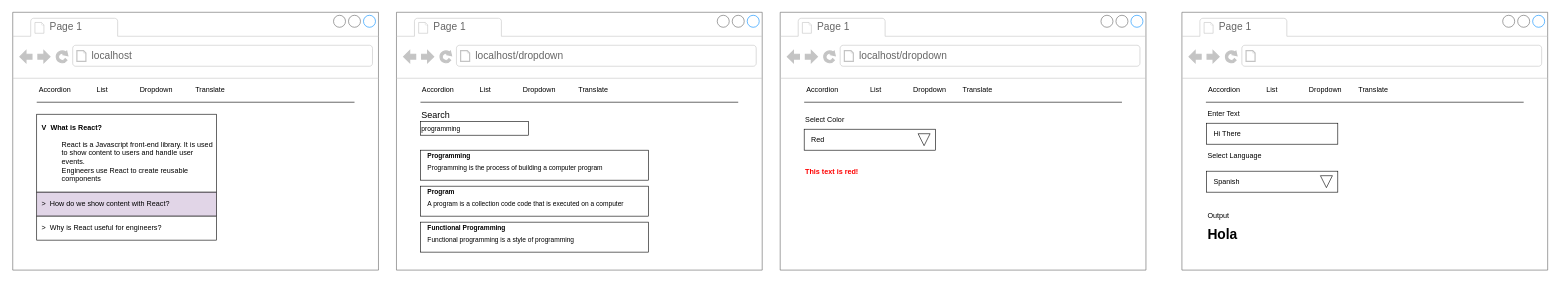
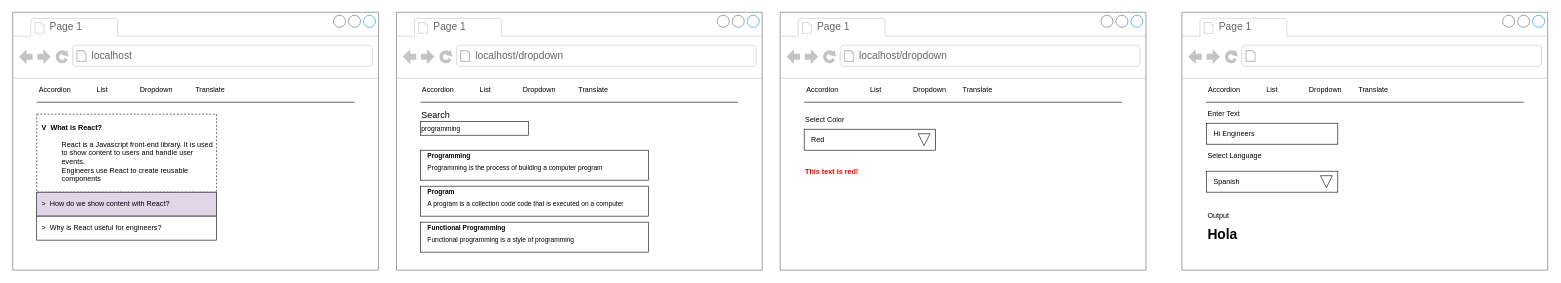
- <mxCell id="38" value="Hi There" style="text;html=1;strokeColor=none;fillColor=none;align=left;verticalAlign=middle;whiteSpace=wrap;rounded=0;" parent="26" vertex="1"><mxGeometry x="51" y="192.5" width="100" height="20" as="geometry" /></mxCell>
+ <mxCell id="38" value="Hi Engineers" style="text;html=1;strokeColor=none;fillColor=none;align=left;verticalAlign=middle;whiteSpace=wrap;rounded=0;" parent="26" vertex="1"><mxGeometry x="51" y="192.5" width="100" height="20" as="geometry" /></mxCell>
- <mxCell id="5" value="&lt;b&gt;&amp;nbsp; V&amp;nbsp; What is React?&lt;/b&gt;&lt;br&gt;&lt;br&gt;&lt;blockquote style=&quot;margin: 0 0 0 40px ; border: none ; padding: 0px&quot;&gt;React is a Javascript front-end library. It is used to show content to users and handle user events.&lt;br&gt;Engineers use React to create reusable&amp;nbsp; &amp;nbsp; &amp;nbsp; &amp;nbsp; &amp;nbsp; &amp;nbsp; components&lt;/blockquote&gt;" style="rounded=0;whiteSpace=wrap;html=1;align=left;" parent="2" vertex="1"><mxGeometry x="40" y="170" width="300" height="130" as="geometry" /></mxCell>
+ <mxCell id="5" value="&lt;b&gt;&amp;nbsp; V&amp;nbsp; What is React?&lt;/b&gt;&lt;br&gt;&lt;br&gt;&lt;blockquote style=&quot;margin: 0 0 0 40px ; border: none ; padding: 0px&quot;&gt;React is a Javascript front-end library. It is used to show content to users and handle user events.&lt;br&gt;Engineers use React to create reusable&amp;nbsp; &amp;nbsp; &amp;nbsp; &amp;nbsp; &amp;nbsp; &amp;nbsp; components&lt;/blockquote&gt;" style="rounded=0;whiteSpace=wrap;html=1;align=left;dashed=1;" parent="2" vertex="1"><mxGeometry x="40" y="170" width="300" height="130" as="geometry" /></mxCell>
